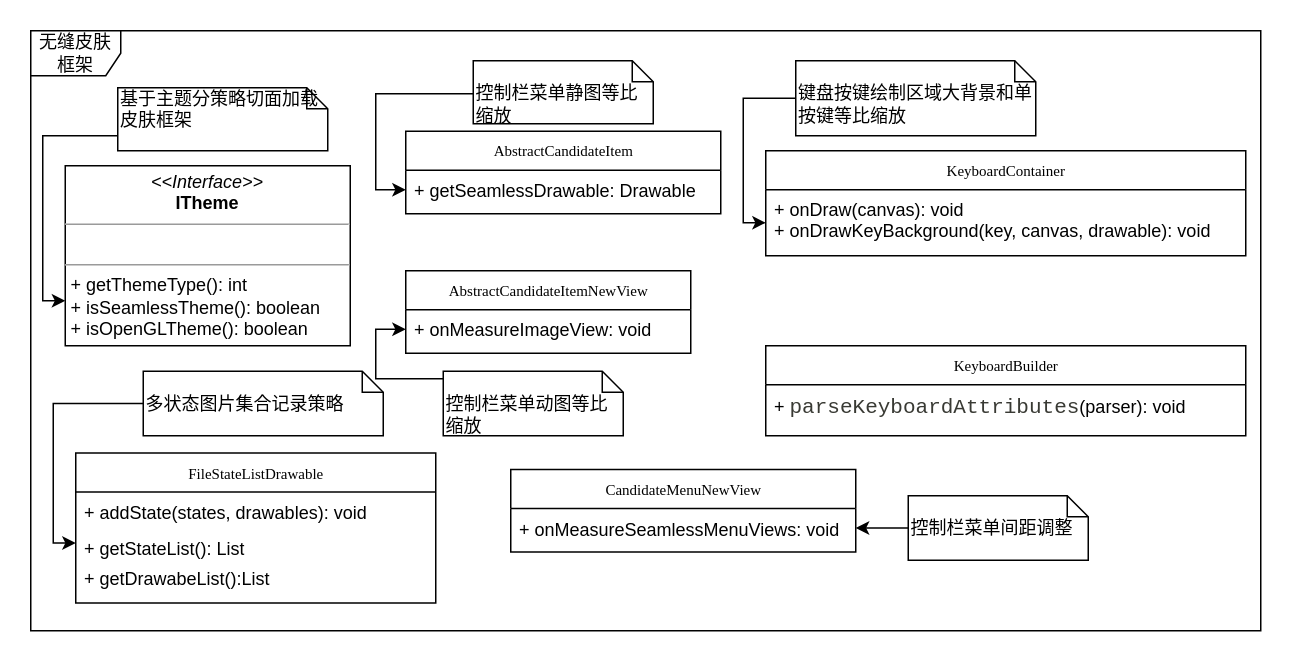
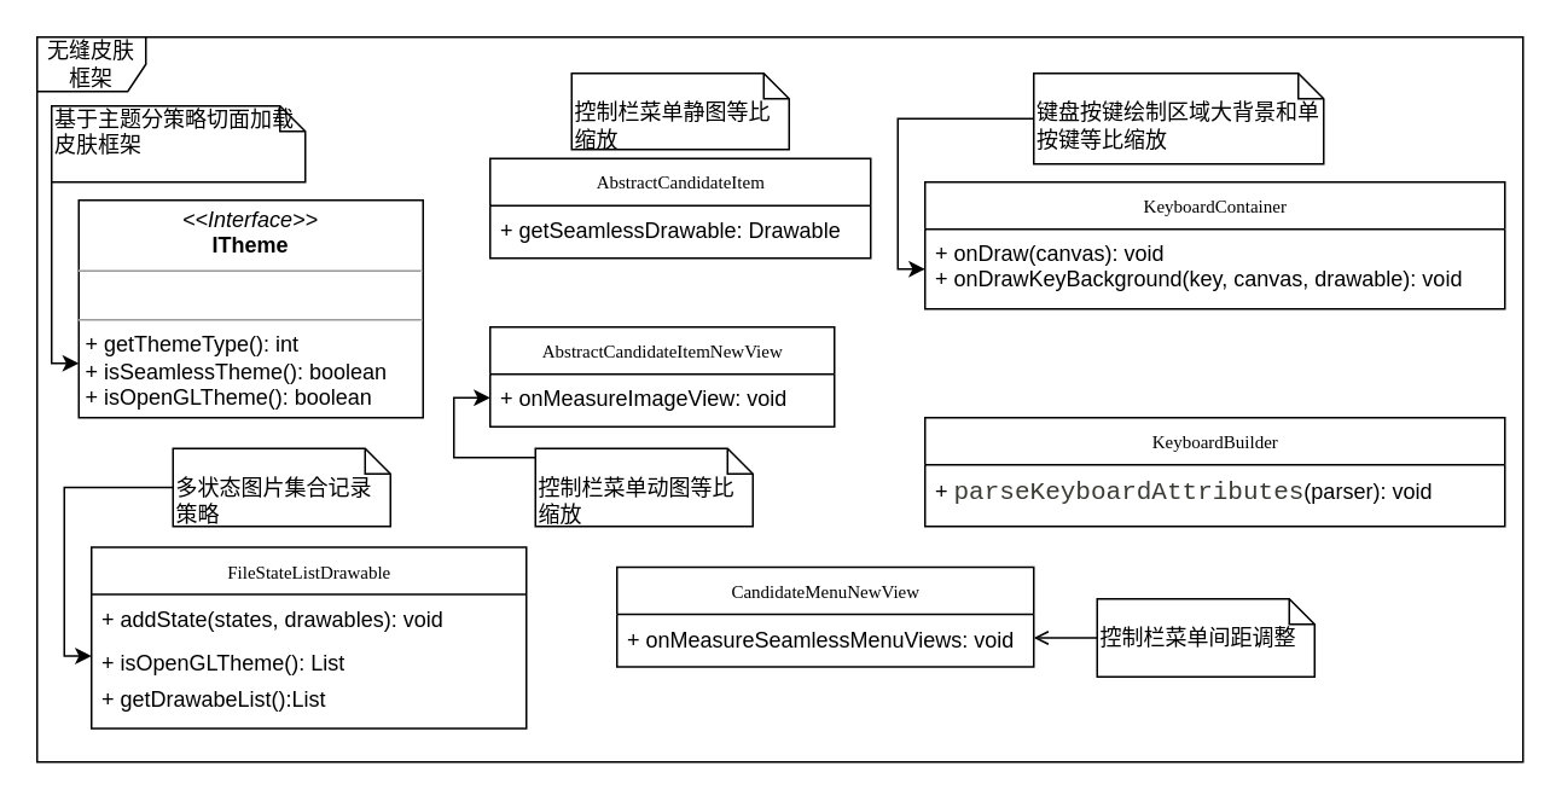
- <mxCell id="19" value="&lt;br&gt;键盘按键绘制区域大背景和单按键等比缩放" style="shape=note;whiteSpace=wrap;html=1;size=14;verticalAlign=top;align=left;spacingTop=-6;" vertex="1" parent="1"><mxGeometry x="530" y="40" width="160" height="50" as="geometry" /></mxCell>
+ <mxCell id="19" value="&lt;br&gt;键盘按键绘制区域大背景和单按键等比缩放" style="shape=note;whiteSpace=wrap;html=1;size=14;verticalAlign=top;align=left;spacingTop=-6;" vertex="1" parent="1"><mxGeometry x="570" y="40" width="160" height="50" as="geometry" /></mxCell>
- <mxCell id="10" style="edgeStyle=orthogonalEdgeStyle;rounded=0;orthogonalLoop=1;jettySize=auto;html=1;entryX=0;entryY=0.5;entryDx=0;entryDy=0;" edge="1" parent="1" source="11" target="21"><mxGeometry relative="1" as="geometry"><Array as="points"><mxPoint x="250" y="62" /><mxPoint x="250" y="126" /></Array></mxGeometry></mxCell>
- <mxCell id="29" value="基于主题分策略切面加载皮肤框架" style="shape=note;whiteSpace=wrap;html=1;size=14;verticalAlign=top;align=left;spacingTop=-6;" vertex="1" parent="1"><mxGeometry x="78" y="58" width="140" height="42" as="geometry" /></mxCell>
+ <mxCell id="29" value="基于主题分策略切面加载皮肤框架" style="shape=note;whiteSpace=wrap;html=1;size=14;verticalAlign=top;align=left;spacingTop=-6;" vertex="1" parent="1"><mxGeometry x="28" y="58" width="140" height="42" as="geometry" /></mxCell>
- <mxCell id="23" value="&lt;br&gt;多状态图片集合记录策略" style="shape=note;whiteSpace=wrap;html=1;size=14;verticalAlign=top;align=left;spacingTop=-6;" vertex="1" parent="1"><mxGeometry x="95" y="247" width="160" height="43" as="geometry" /></mxCell>
+ <mxCell id="23" value="&lt;br&gt;多状态图片集合记录策略" style="shape=note;whiteSpace=wrap;html=1;size=14;verticalAlign=top;align=left;spacingTop=-6;" vertex="1" parent="1"><mxGeometry x="95" y="247" width="120" height="43" as="geometry" /></mxCell>
- <mxCell id="8" style="edgeStyle=orthogonalEdgeStyle;rounded=0;orthogonalLoop=1;jettySize=auto;html=1;entryX=1;entryY=0.5;entryDx=0;entryDy=0;" edge="1" parent="1" source="9" target="7"><mxGeometry relative="1" as="geometry" /></mxCell>
+ <mxCell id="8" style="edgeStyle=orthogonalEdgeStyle;rounded=0;orthogonalLoop=1;jettySize=auto;html=1;entryX=1;entryY=0.5;entryDx=0;entryDy=0;endArrow=open;" edge="1" parent="1" source="9" target="7"><mxGeometry relative="1" as="geometry" /></mxCell>
- <mxCell id="26" value="+&amp;nbsp;getStateList(): List" style="text;html=1;strokeColor=none;fillColor=none;align=left;verticalAlign=top;spacingLeft=4;spacingRight=4;whiteSpace=wrap;overflow=hidden;rotatable=0;points=[[0,0.5],[1,0.5]];portConstraint=eastwest;" vertex="1" parent="24"><mxGeometry y="50" width="240" height="20" as="geometry" /></mxCell>
+ <mxCell id="26" value="+&amp;nbsp;isOpenGLTheme(): List" style="text;html=1;strokeColor=none;fillColor=none;align=left;verticalAlign=top;spacingLeft=4;spacingRight=4;whiteSpace=wrap;overflow=hidden;rotatable=0;points=[[0,0.5],[1,0.5]];portConstraint=eastwest;" vertex="1" parent="24"><mxGeometry y="50" width="240" height="20" as="geometry" /></mxCell>
